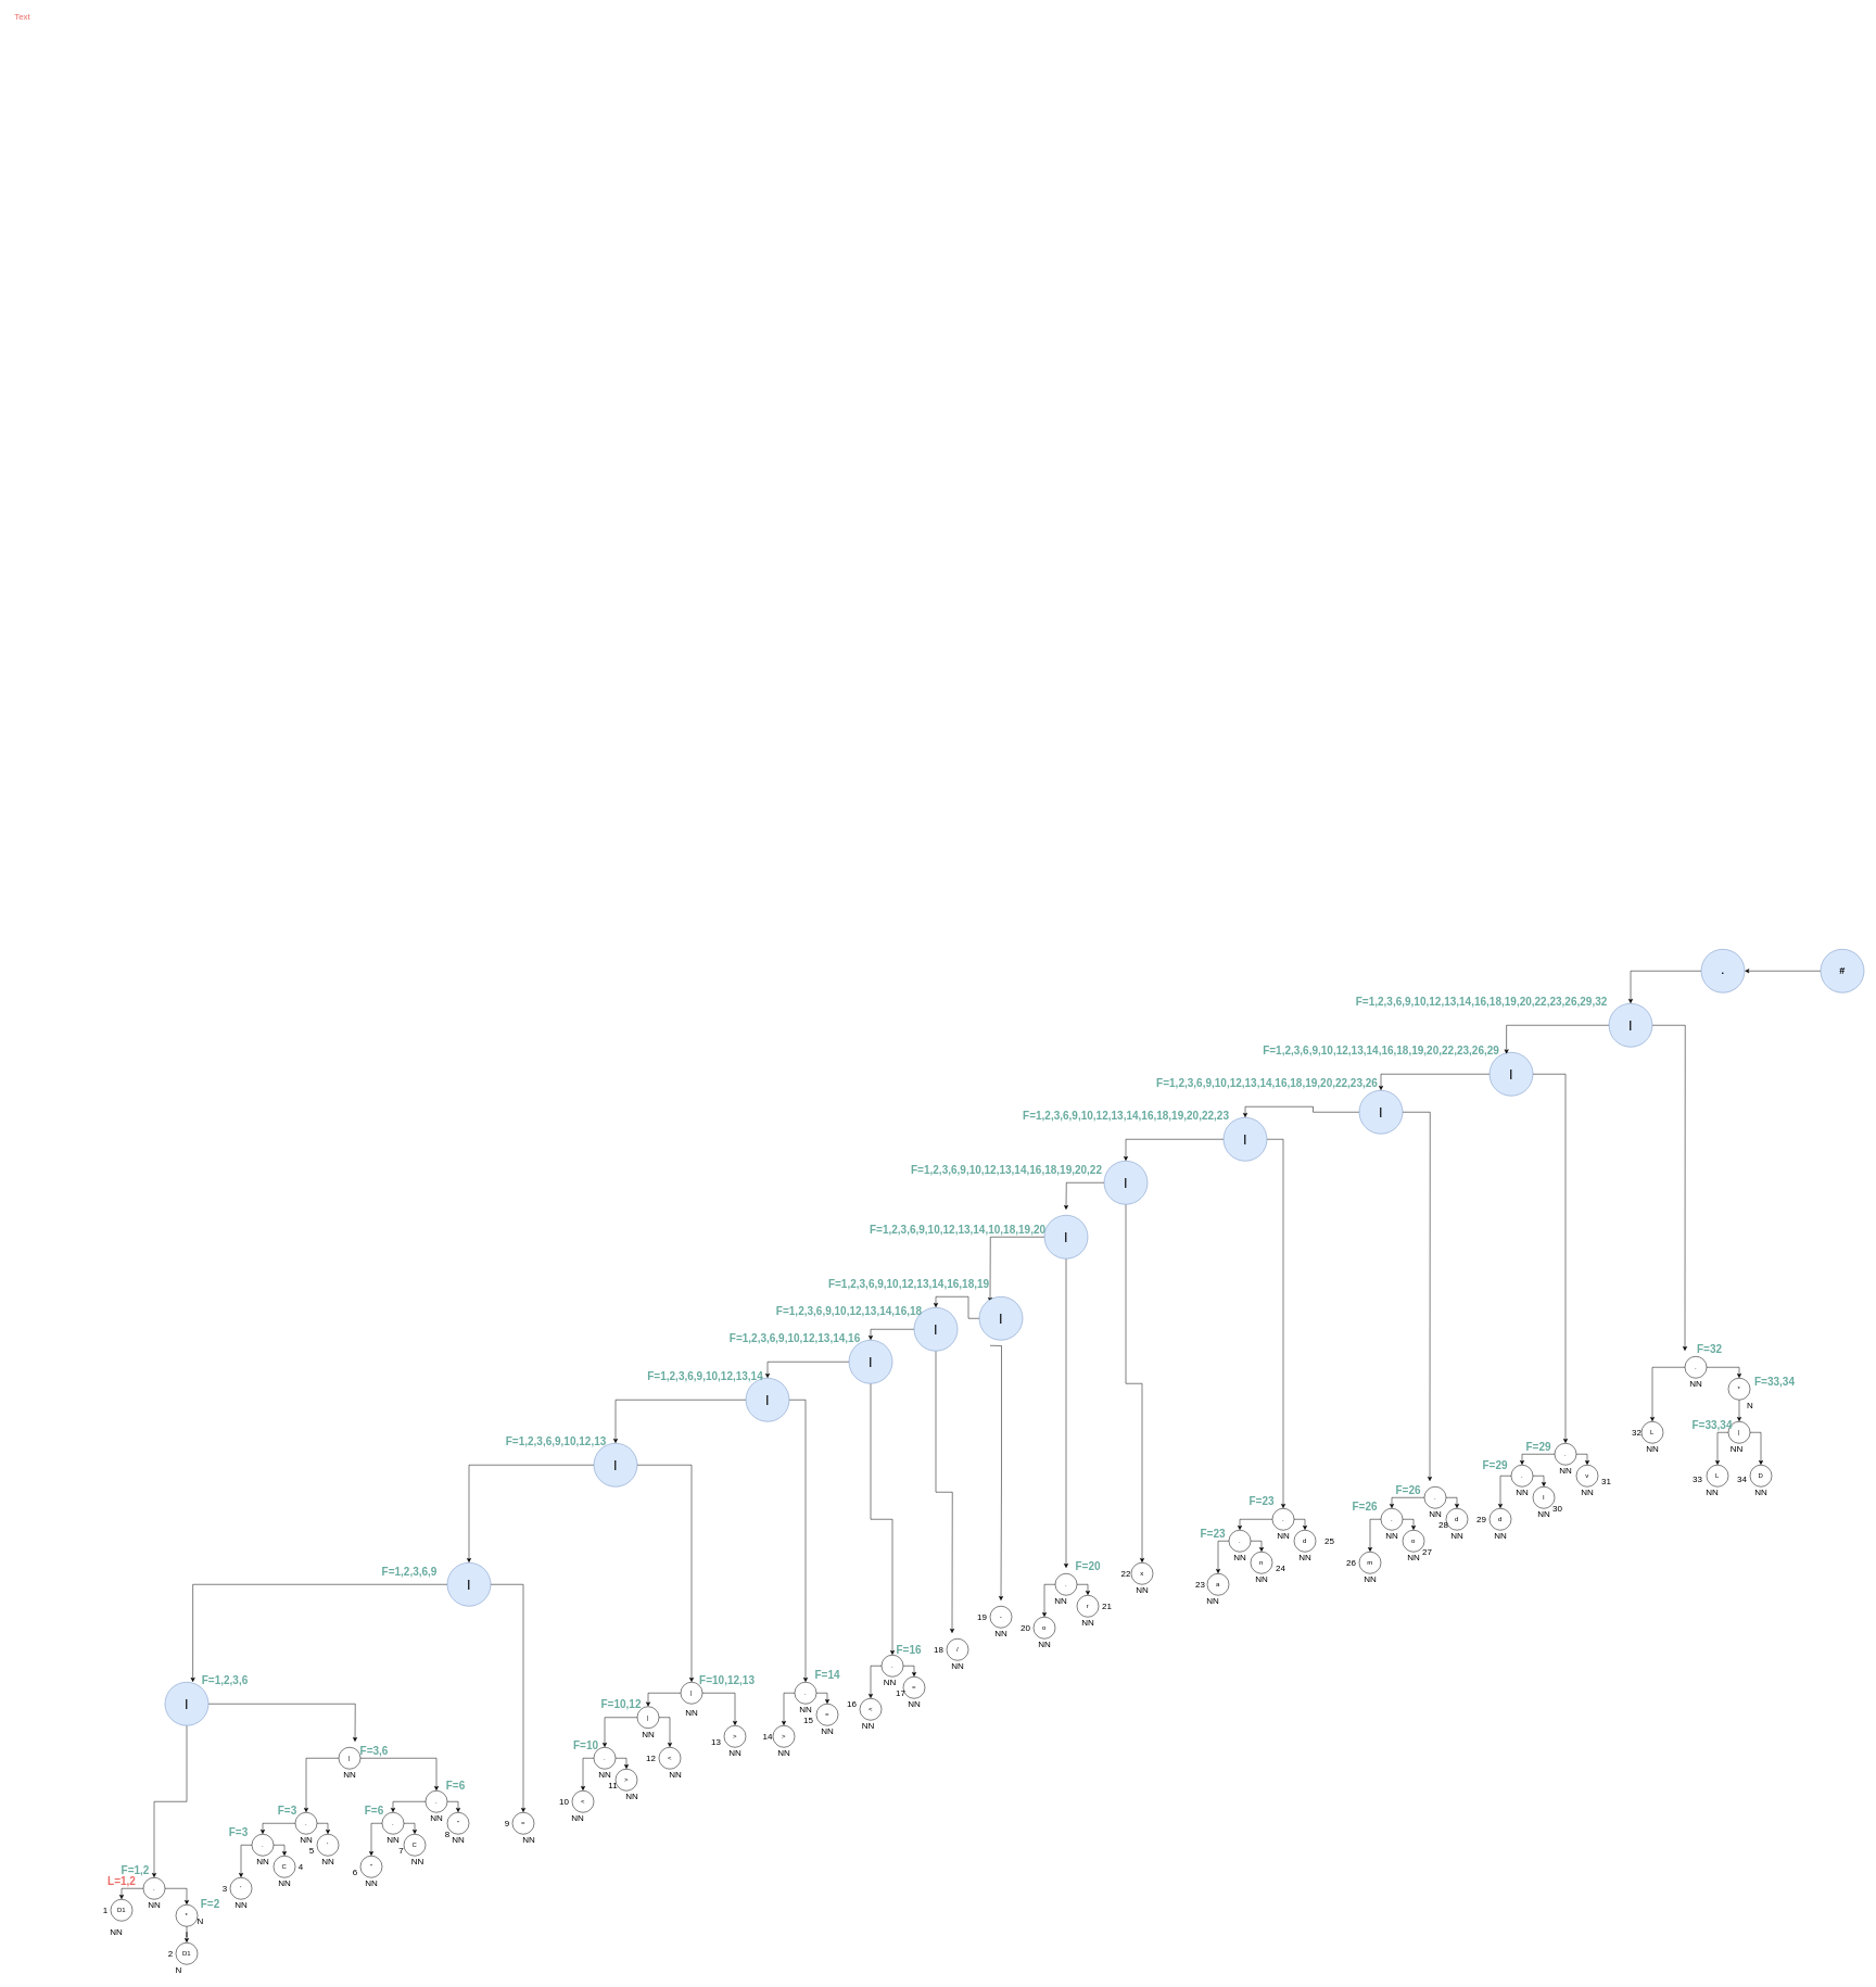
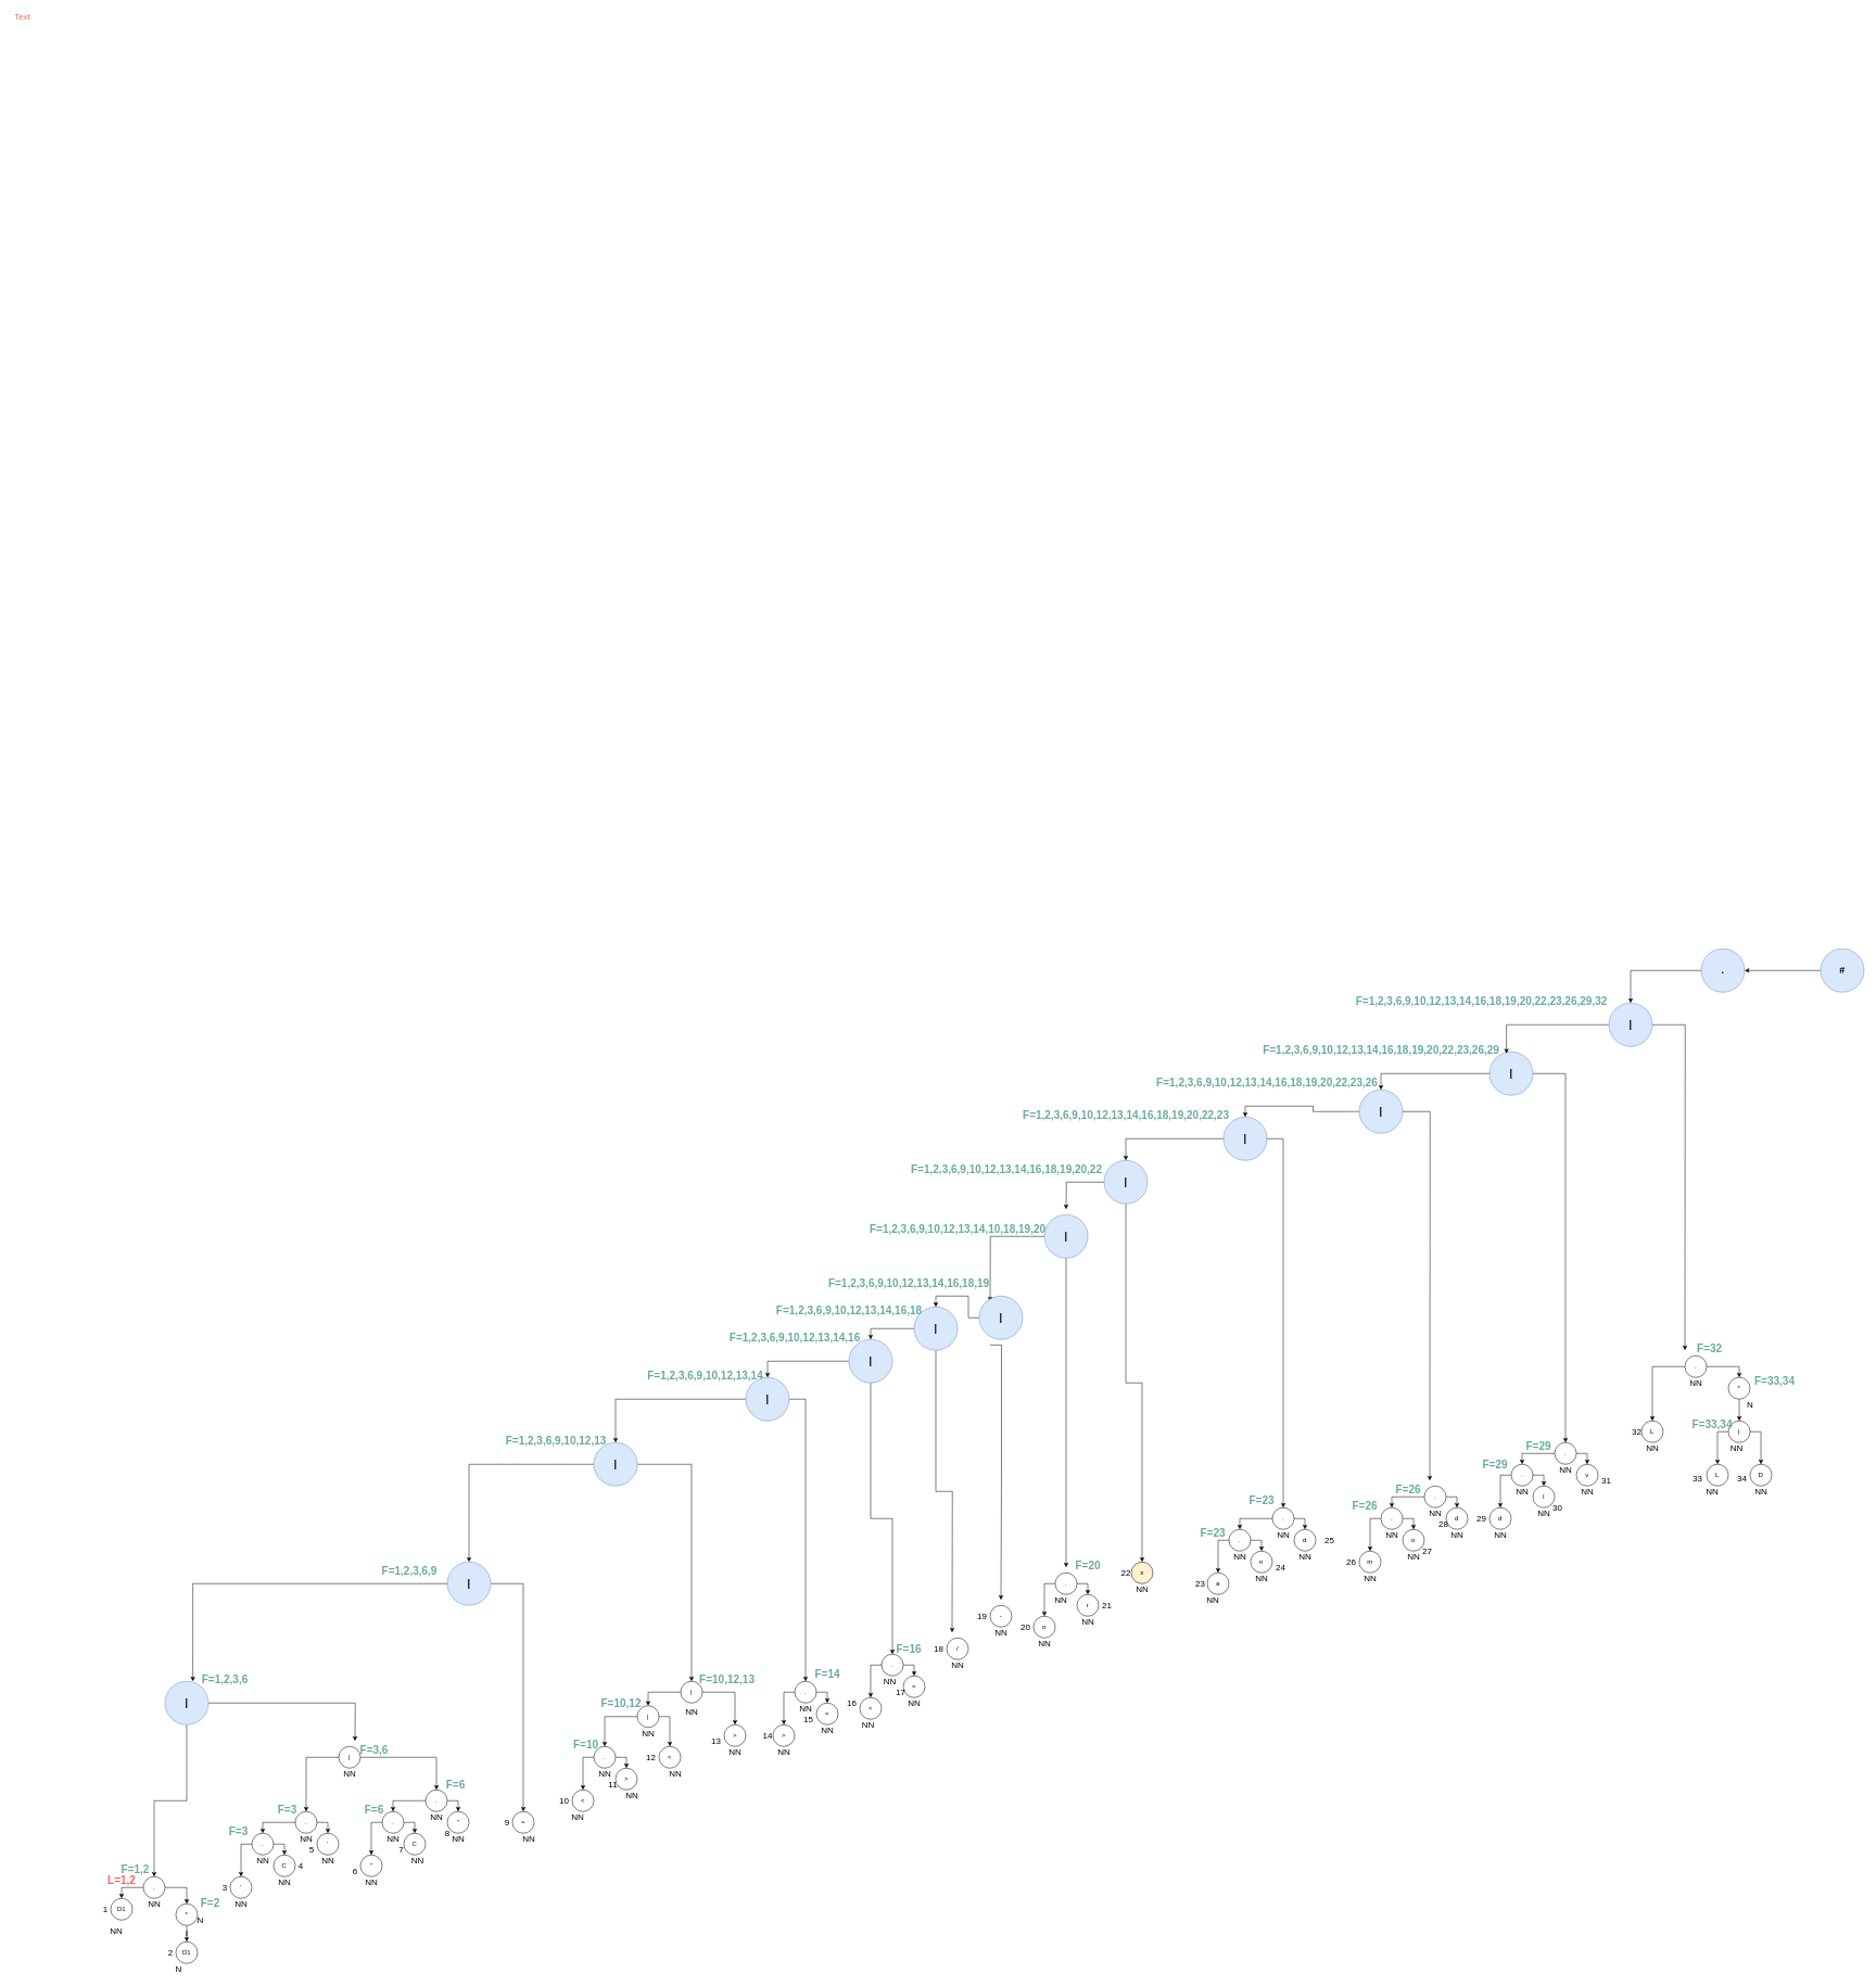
- <mxCell id="61" value="x" style="ellipse;whiteSpace=wrap;html=1;aspect=fixed;" vertex="1" parent="1"><mxGeometry x="2083" y="2878" width="40" height="40" as="geometry" /></mxCell>
+ <mxCell id="61" value="x" style="ellipse;whiteSpace=wrap;html=1;aspect=fixed;fillColor=#fff2cc;" vertex="1" parent="1"><mxGeometry x="2083" y="2878" width="40" height="40" as="geometry" /></mxCell>
